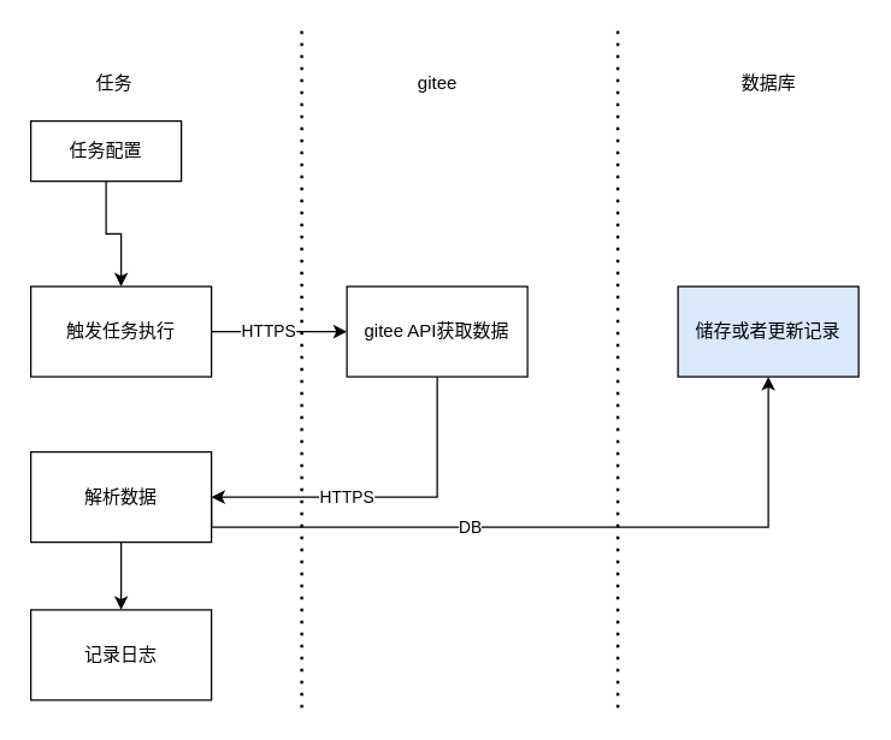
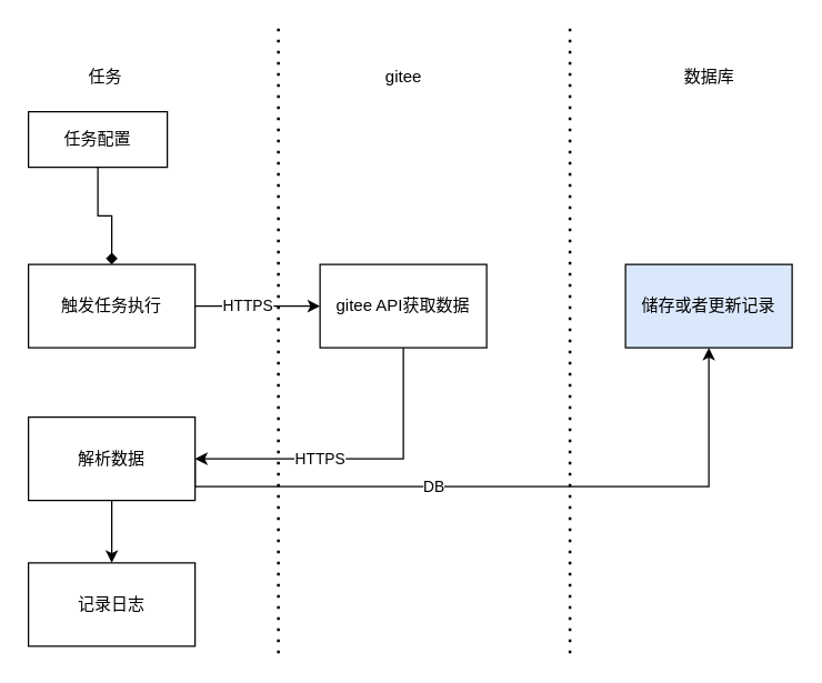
- <mxCell id="2" style="edgeStyle=orthogonalEdgeStyle;rounded=0;orthogonalLoop=1;jettySize=auto;html=1;exitX=0.5;exitY=1;exitDx=0;exitDy=0;entryX=0.5;entryY=0;entryDx=0;entryDy=0;" edge="1" parent="1" source="3" target="6"><mxGeometry relative="1" as="geometry" /></mxCell>
+ <mxCell id="2" style="edgeStyle=orthogonalEdgeStyle;rounded=0;orthogonalLoop=1;jettySize=auto;html=1;exitX=0.5;exitY=1;exitDx=0;exitDy=0;entryX=0.5;entryY=0;entryDx=0;entryDy=0;endArrow=diamond;" edge="1" parent="1" source="3" target="6"><mxGeometry relative="1" as="geometry" /></mxCell>
